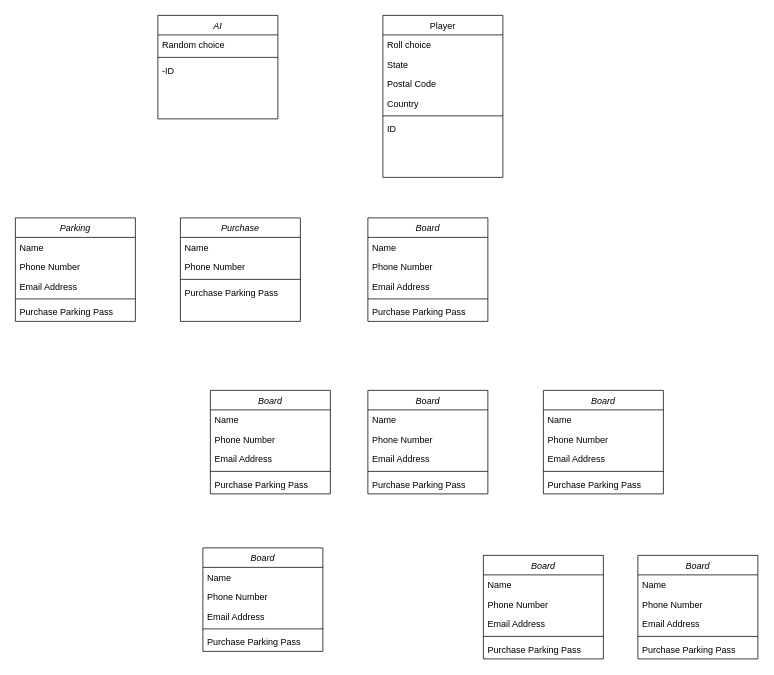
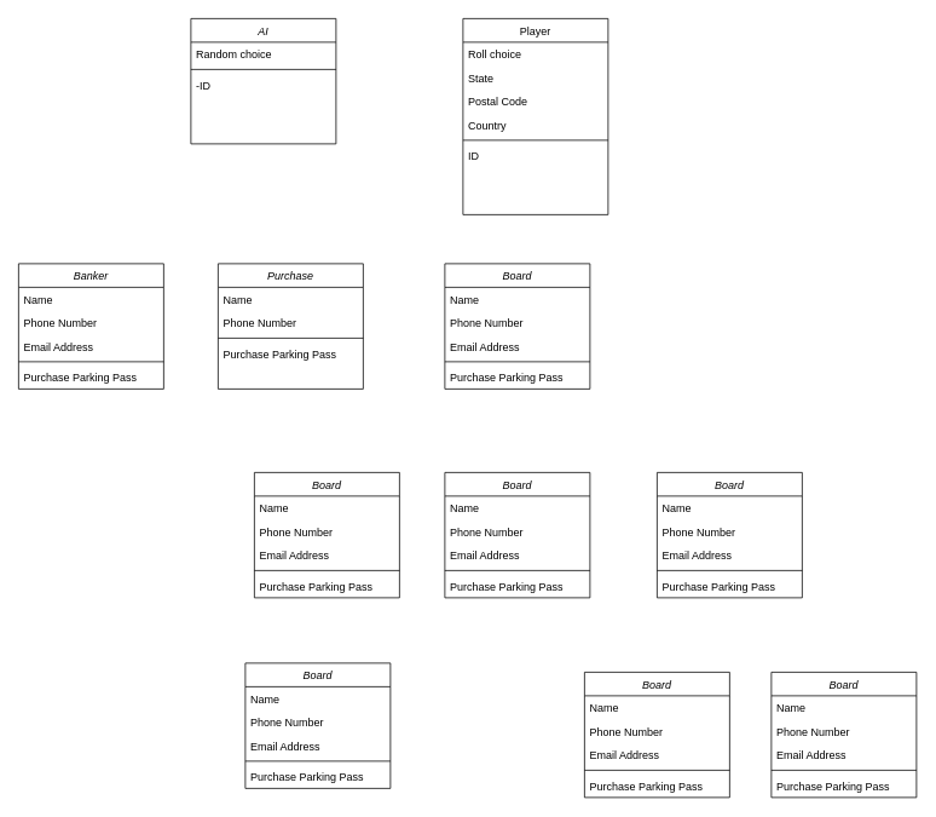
- <mxCell id="19" value="Parking" style="swimlane;fontStyle=2;align=center;verticalAlign=top;childLayout=stackLayout;horizontal=1;startSize=26;horizontalStack=0;resizeParent=1;resizeLast=0;collapsible=1;marginBottom=0;rounded=0;shadow=0;strokeWidth=1;" vertex="1" parent="1"><mxGeometry x="20" y="290" width="160" height="138" as="geometry"><mxRectangle x="230" y="140" width="160" height="26" as="alternateBounds" /></mxGeometry></mxCell>
+ <mxCell id="19" value="Banker" style="swimlane;fontStyle=2;align=center;verticalAlign=top;childLayout=stackLayout;horizontal=1;startSize=26;horizontalStack=0;resizeParent=1;resizeLast=0;collapsible=1;marginBottom=0;rounded=0;shadow=0;strokeWidth=1;" vertex="1" parent="1"><mxGeometry x="20" y="290" width="160" height="138" as="geometry"><mxRectangle x="230" y="140" width="160" height="26" as="alternateBounds" /></mxGeometry></mxCell>
